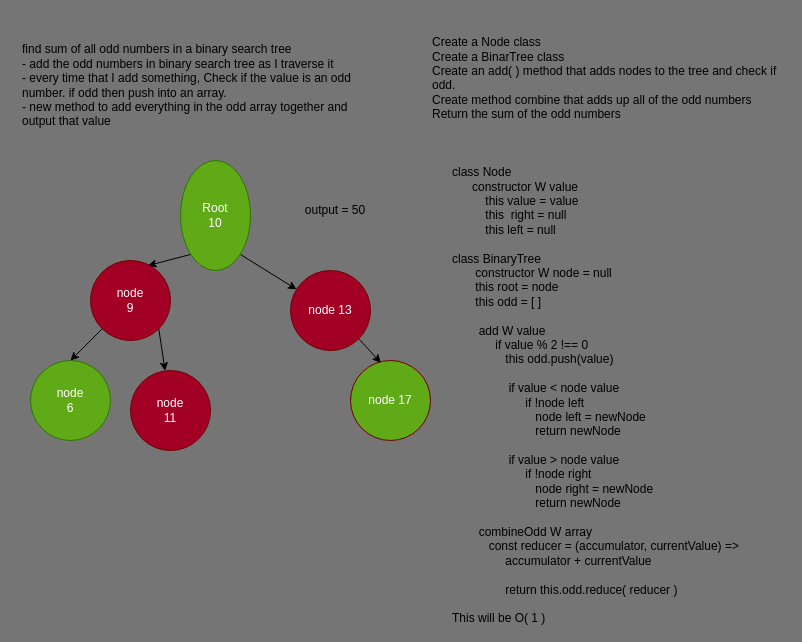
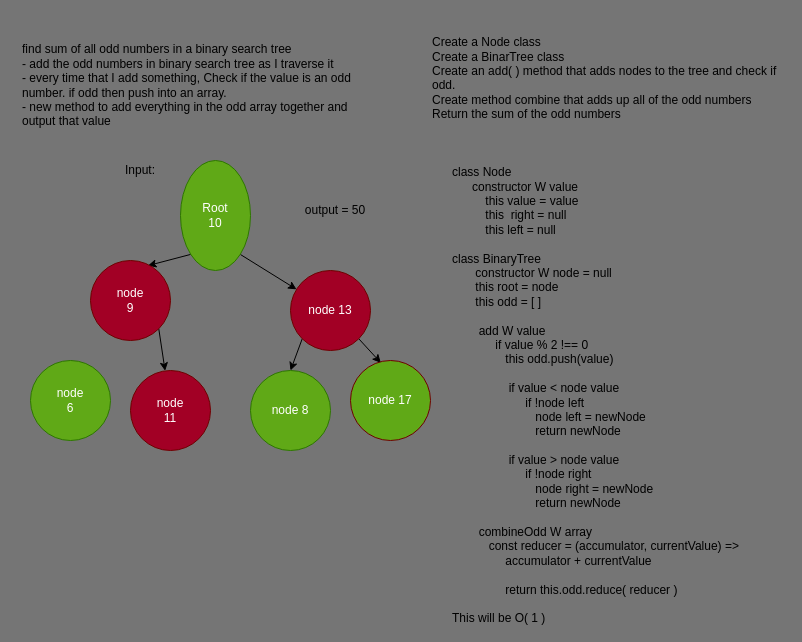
+ <mxCell id="17" value="Input:" style="text;html=1;strokeColor=none;fillColor=none;align=center;verticalAlign=middle;whiteSpace=wrap;rounded=0;" vertex="1" parent="1"><mxGeometry x="120" y="160" width="40" height="20" as="geometry" /></mxCell>
- <mxCell id="6" style="rounded=0;orthogonalLoop=1;jettySize=auto;html=1;exitX=0;exitY=1;exitDx=0;exitDy=0;entryX=0.5;entryY=0;entryDx=0;entryDy=0;" edge="1" parent="1" source="8" target="9"><mxGeometry relative="1" as="geometry" /></mxCell>
+ <mxCell id="11" style="edgeStyle=none;rounded=0;orthogonalLoop=1;jettySize=auto;html=1;exitX=0;exitY=1;exitDx=0;exitDy=0;entryX=0.5;entryY=0;entryDx=0;entryDy=0;" edge="1" parent="1" source="13" target="14"><mxGeometry relative="1" as="geometry" /></mxCell>
+ <mxCell id="14" value="node 8" style="ellipse;whiteSpace=wrap;html=1;aspect=fixed;fillColor=#60a917;strokeColor=#2D7600;fontColor=#ffffff;" vertex="1" parent="1"><mxGeometry x="250" y="370" width="80" height="80" as="geometry" /></mxCell>
